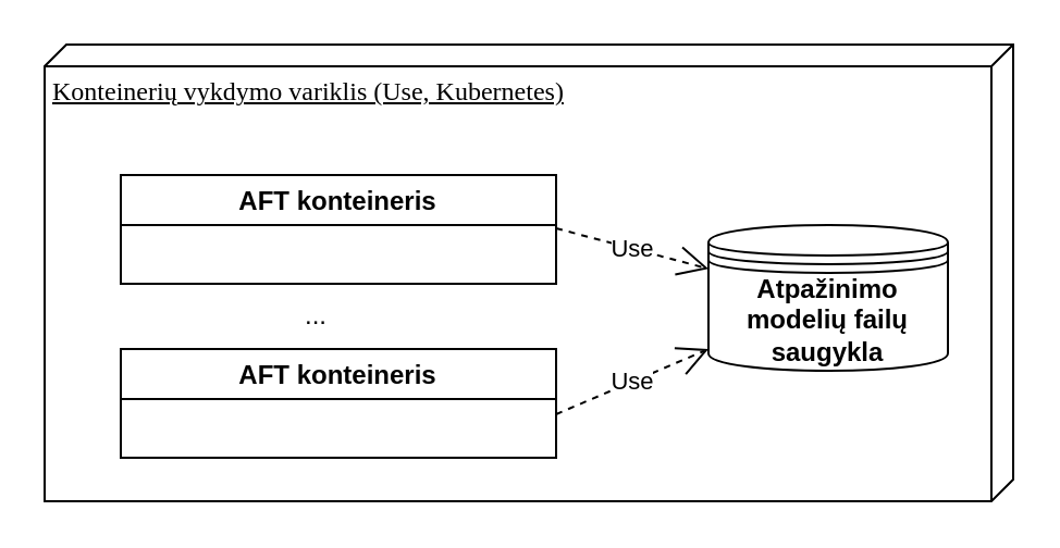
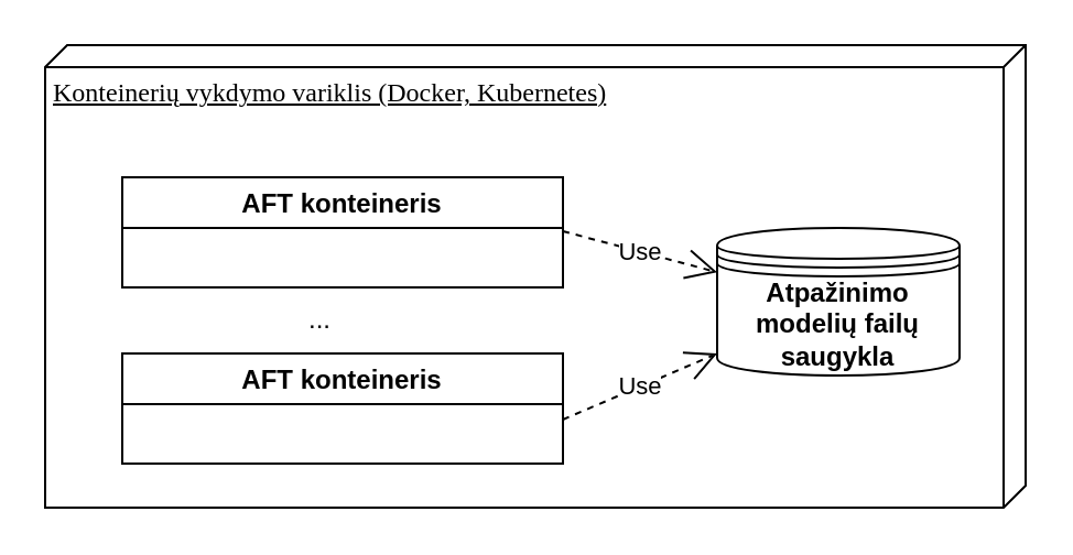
- <mxCell id="2" value="Konteinerių vykdymo variklis (Use, Kubernetes)" style="verticalAlign=top;align=left;spacingTop=8;spacingLeft=2;spacingRight=12;shape=cube;size=10;direction=south;fontStyle=4;html=1;rounded=0;shadow=0;comic=0;labelBackgroundColor=none;strokeColor=#000000;strokeWidth=1;fillColor=#ffffff;fontFamily=Verdana;fontSize=12;fontColor=#000000;" parent="1" vertex="1"><mxGeometry x="20" y="20" width="445" height="210" as="geometry" /></mxCell>
+ <mxCell id="2" value="Konteinerių vykdymo variklis (Docker, Kubernetes)" style="verticalAlign=top;align=left;spacingTop=8;spacingLeft=2;spacingRight=12;shape=cube;size=10;direction=south;fontStyle=4;html=1;rounded=0;shadow=0;comic=0;labelBackgroundColor=none;strokeColor=#000000;strokeWidth=1;fillColor=#ffffff;fontFamily=Verdana;fontSize=12;fontColor=#000000;" parent="1" vertex="1"><mxGeometry x="20" y="20" width="445" height="210" as="geometry" /></mxCell>
